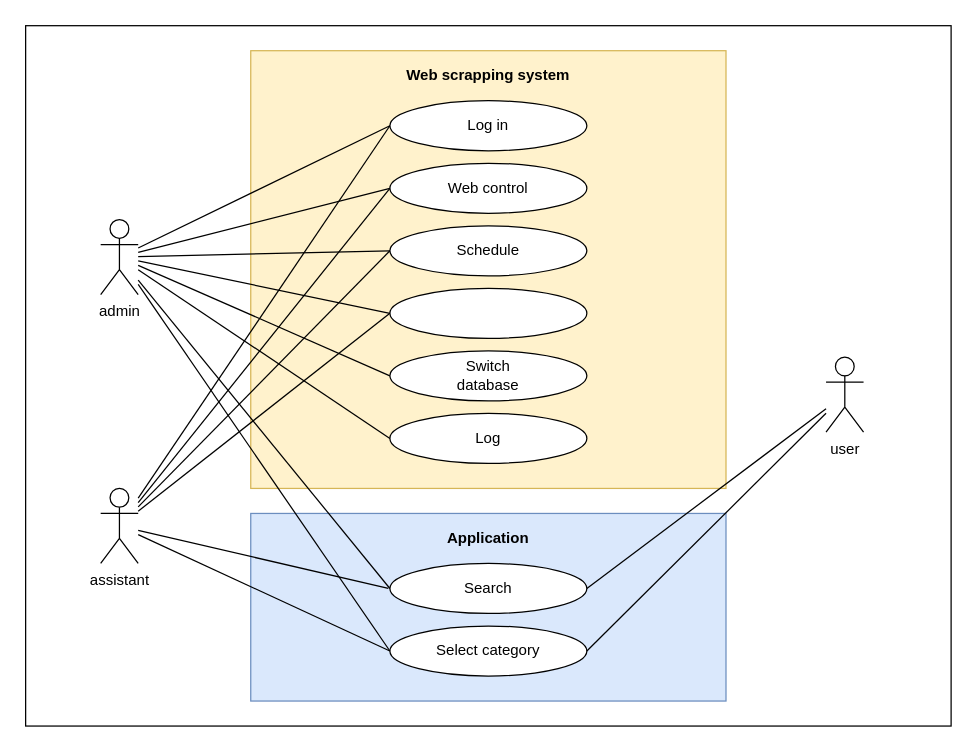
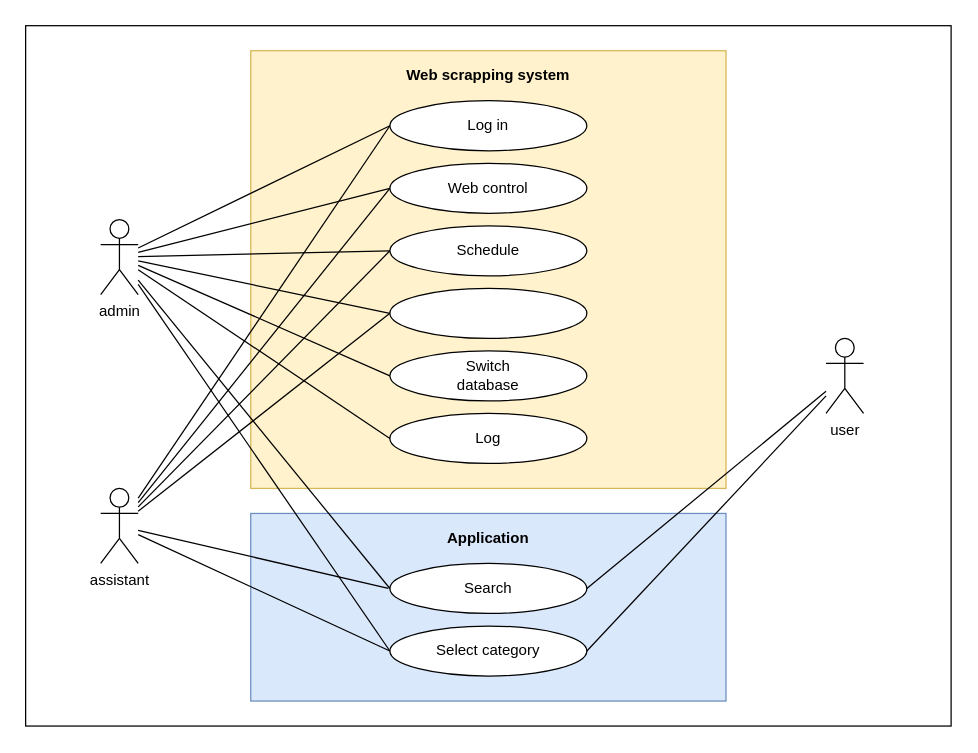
- <mxCell id="40" value="user" style="shape=umlActor;verticalLabelPosition=bottom;verticalAlign=top;html=1;outlineConnect=0;" vertex="1" parent="1"><mxGeometry x="660" y="285" width="30" height="60" as="geometry" /></mxCell>
+ <mxCell id="40" value="user" style="shape=umlActor;verticalLabelPosition=bottom;verticalAlign=top;html=1;outlineConnect=0;" vertex="1" parent="1"><mxGeometry x="660" y="270" width="30" height="60" as="geometry" /></mxCell>
